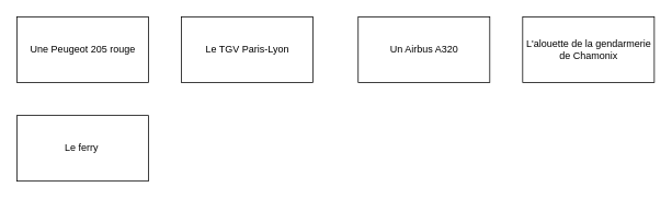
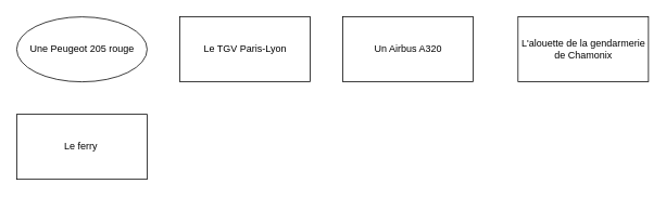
- <mxCell id="2" value="Une Peugeot 205 rouge" style="html=1;" vertex="1" parent="1"><mxGeometry x="20" y="20" width="160" height="80" as="geometry" /></mxCell>
+ <mxCell id="2" value="Une Peugeot 205 rouge" style="ellipse;html=1;" vertex="1" parent="1"><mxGeometry x="20" y="20" width="160" height="80" as="geometry" /></mxCell>
- <mxCell id="4" value="Un Airbus A320" style="html=1;" vertex="1" parent="1"><mxGeometry x="435" y="20" width="160" height="80" as="geometry" /></mxCell>
+ <mxCell id="4" value="Un Airbus A320" style="html=1;" vertex="1" parent="1"><mxGeometry x="420" y="20" width="160" height="80" as="geometry" /></mxCell>
